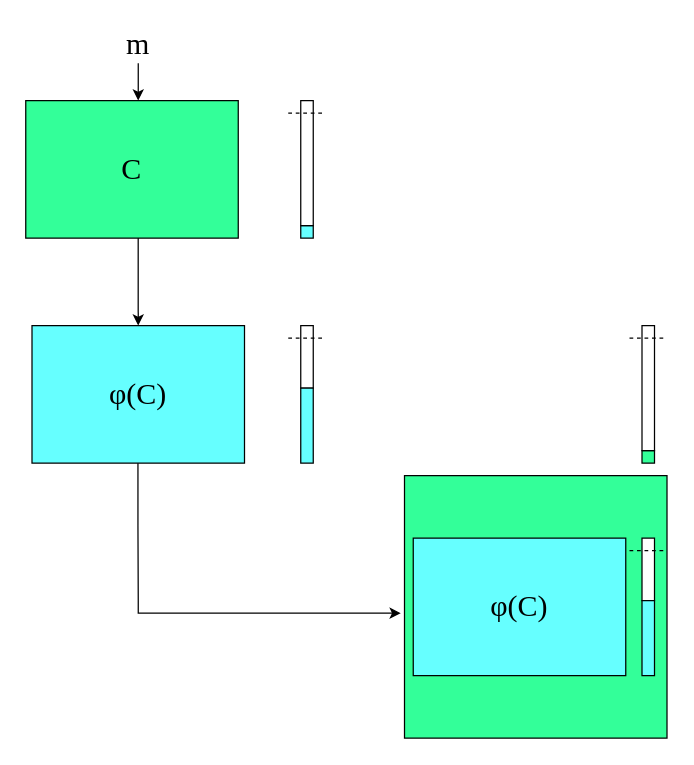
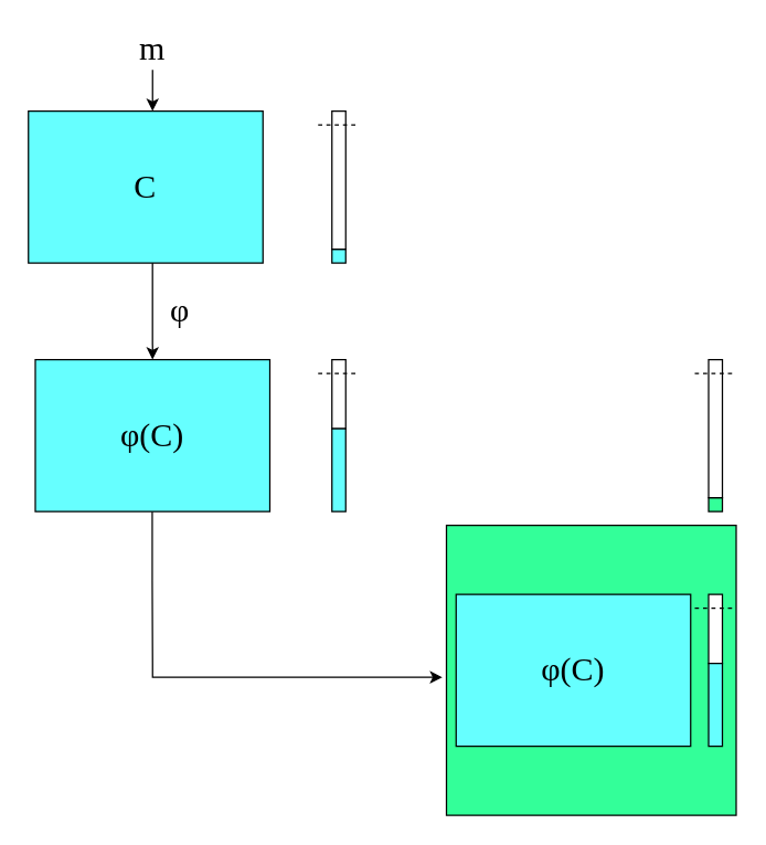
- <mxCell id="4" value="&lt;font face=&quot;Times New Roman&quot; style=&quot;font-size: 24px;&quot;&gt;C&lt;/font&gt;" style="rounded=0;whiteSpace=wrap;html=1;fillColor=#33ff99;" vertex="1" parent="1"><mxGeometry x="20" y="80" width="170" height="110" as="geometry" /></mxCell>
+ <mxCell id="4" value="&lt;font face=&quot;Times New Roman&quot; style=&quot;font-size: 24px;&quot;&gt;C&lt;/font&gt;" style="rounded=0;whiteSpace=wrap;html=1;fillColor=#66FFFF;" vertex="1" parent="1"><mxGeometry x="20" y="80" width="170" height="110" as="geometry" /></mxCell>
+ <mxCell id="7" value="&lt;font face=&quot;Times New Roman&quot; style=&quot;font-size: 24px;&quot;&gt;φ&lt;/font&gt;" style="text;strokeColor=none;align=center;fillColor=none;html=1;verticalAlign=middle;whiteSpace=wrap;rounded=0;" vertex="1" parent="1"><mxGeometry x="100" y="210" width="60" height="30" as="geometry" /></mxCell>
